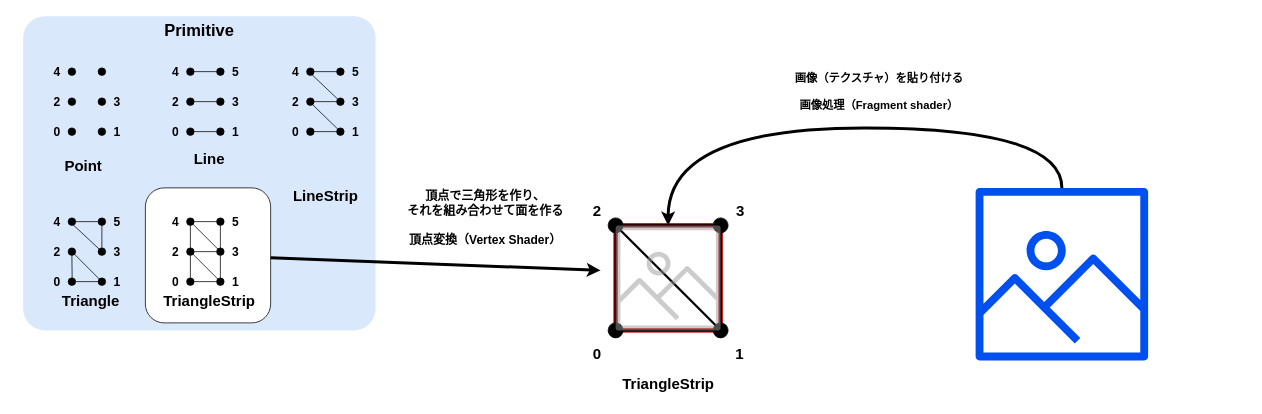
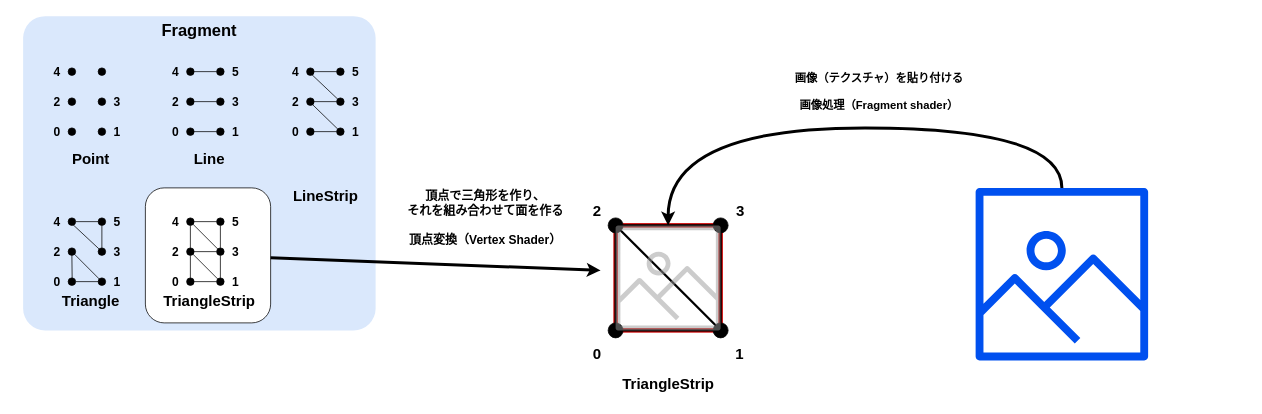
- <mxCell id="2" value="Primitive" style="rounded=1;whiteSpace=wrap;html=1;arcSize=7;align=center;fontStyle=1;verticalAlign=top;fontSize=22;fillColor=#dae8fc;strokeWidth=3;strokeColor=none;" vertex="1" parent="1"><mxGeometry x="30" y="21" width="470" height="419" as="geometry" /></mxCell>
+ <mxCell id="2" value="Fragment" style="rounded=1;whiteSpace=wrap;html=1;arcSize=7;align=center;fontStyle=1;verticalAlign=top;fontSize=22;fillColor=#dae8fc;strokeWidth=3;strokeColor=none;" vertex="1" parent="1"><mxGeometry x="30" y="21" width="470" height="419" as="geometry" /></mxCell>
- <mxCell id="14" value="Point" style="text;html=1;align=center;verticalAlign=middle;resizable=0;points=[];autosize=1;strokeColor=none;fillColor=none;fontStyle=1;fontSize=20;" vertex="1" parent="1"><mxGeometry x="75" y="200" width="70" height="40" as="geometry" /></mxCell>
+ <mxCell id="14" value="Point" style="text;html=1;align=center;verticalAlign=middle;resizable=0;points=[];autosize=1;strokeColor=none;fillColor=none;fontStyle=1;fontSize=20;" vertex="1" parent="1"><mxGeometry x="85" y="190" width="70" height="40" as="geometry" /></mxCell>
